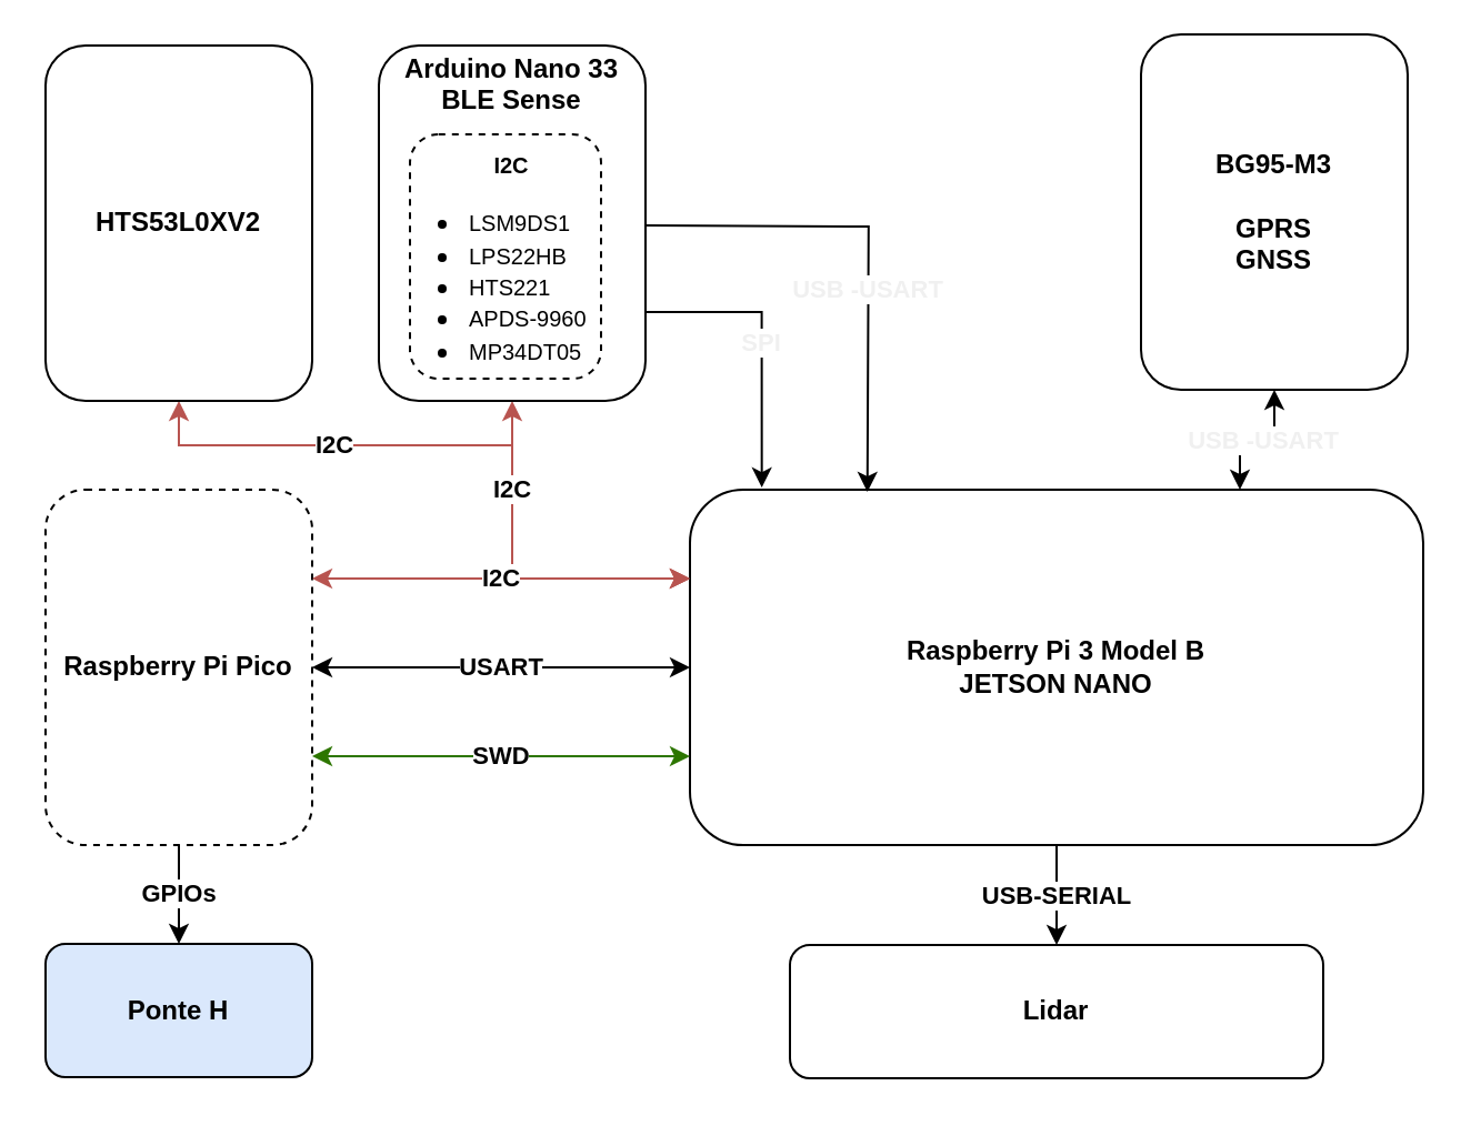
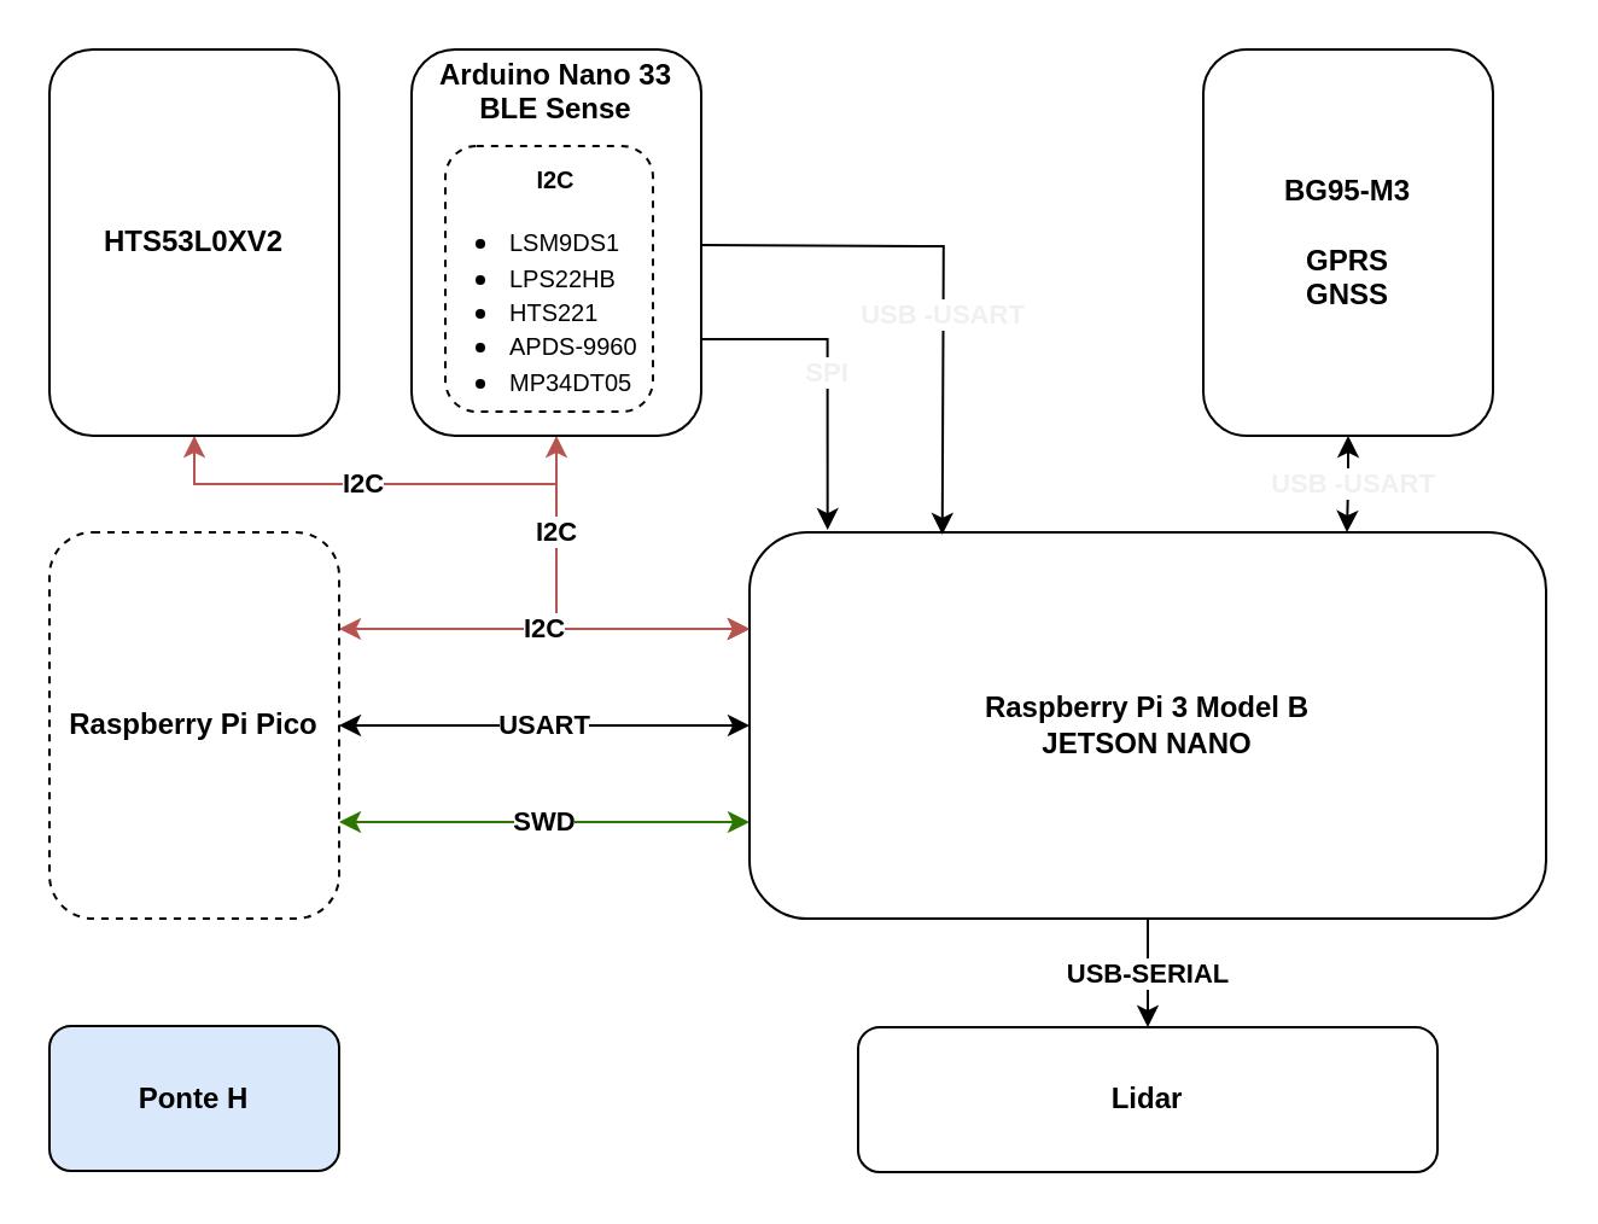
- <mxCell id="12" value="&lt;b&gt;BG95-M3&lt;br&gt;&lt;br&gt;GPRS&lt;br&gt;GNSS&lt;br&gt;&lt;/b&gt;" style="rounded=1;whiteSpace=wrap;html=1;" parent="1" vertex="1"><mxGeometry x="513" y="15" width="120" height="160" as="geometry" /></mxCell>
+ <mxCell id="12" value="&lt;b&gt;BG95-M3&lt;br&gt;&lt;br&gt;GPRS&lt;br&gt;GNSS&lt;br&gt;&lt;/b&gt;" style="rounded=1;whiteSpace=wrap;html=1;" parent="1" vertex="1"><mxGeometry x="498" y="20" width="120" height="160" as="geometry" /></mxCell>
- <mxCell id="5" value="&lt;b&gt;GPIOs&lt;/b&gt;" style="edgeStyle=orthogonalEdgeStyle;rounded=0;orthogonalLoop=1;jettySize=auto;html=1;" parent="1" source="6" target="18" edge="1"><mxGeometry relative="1" as="geometry" /></mxCell>
